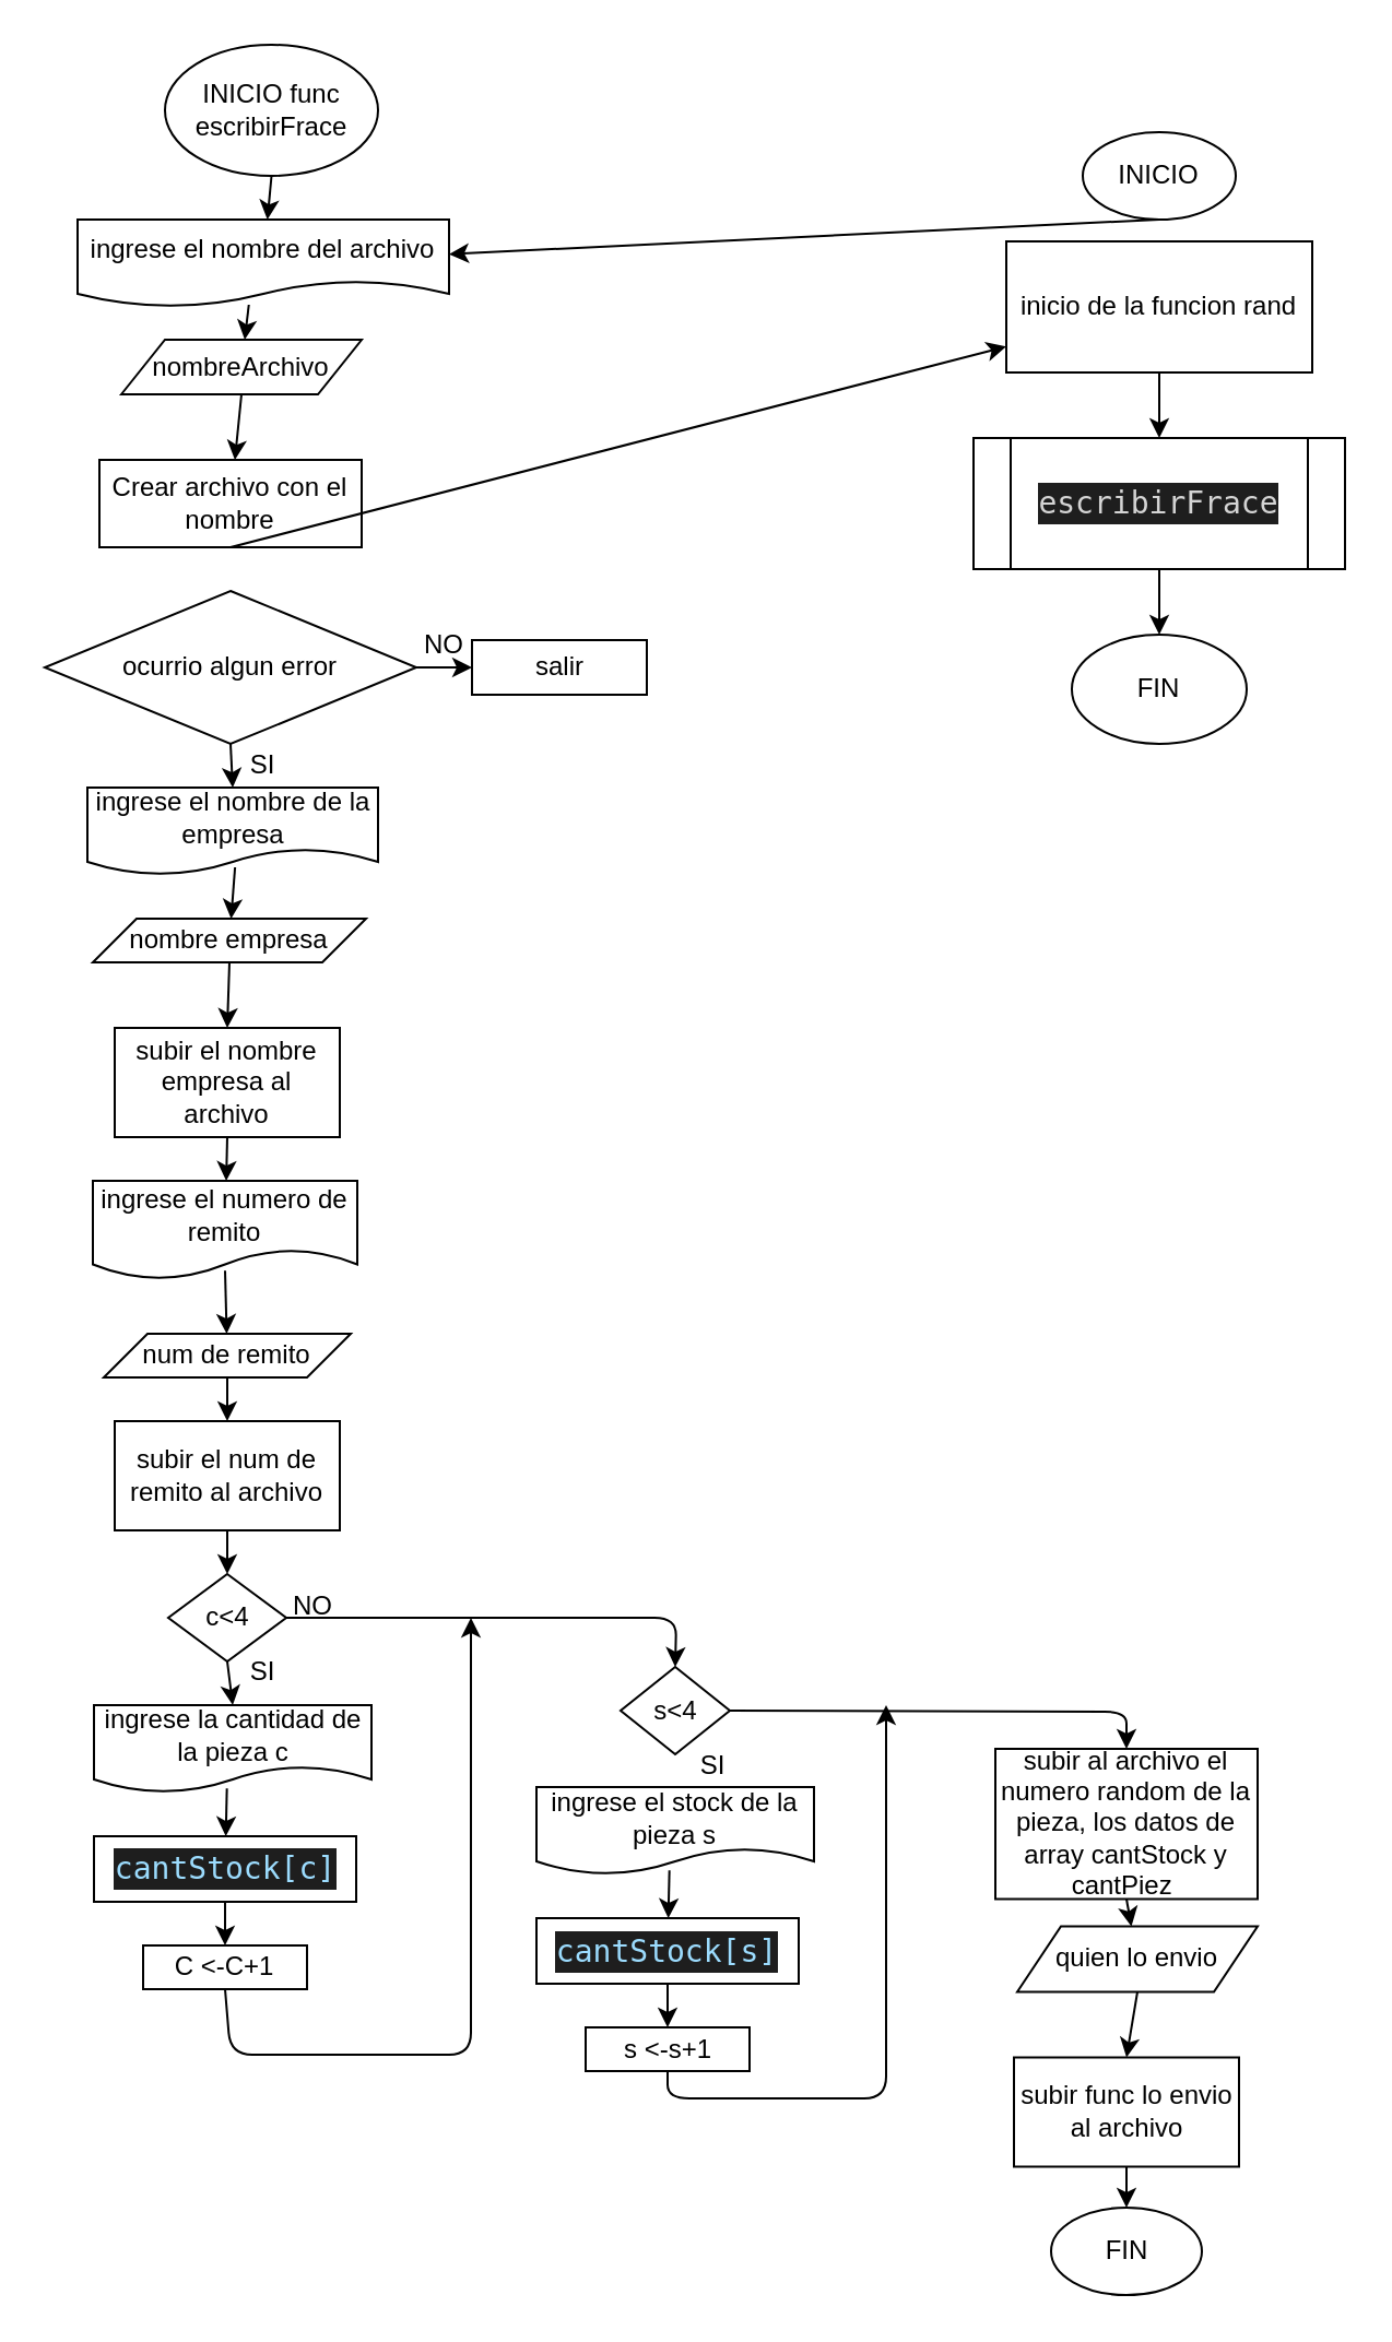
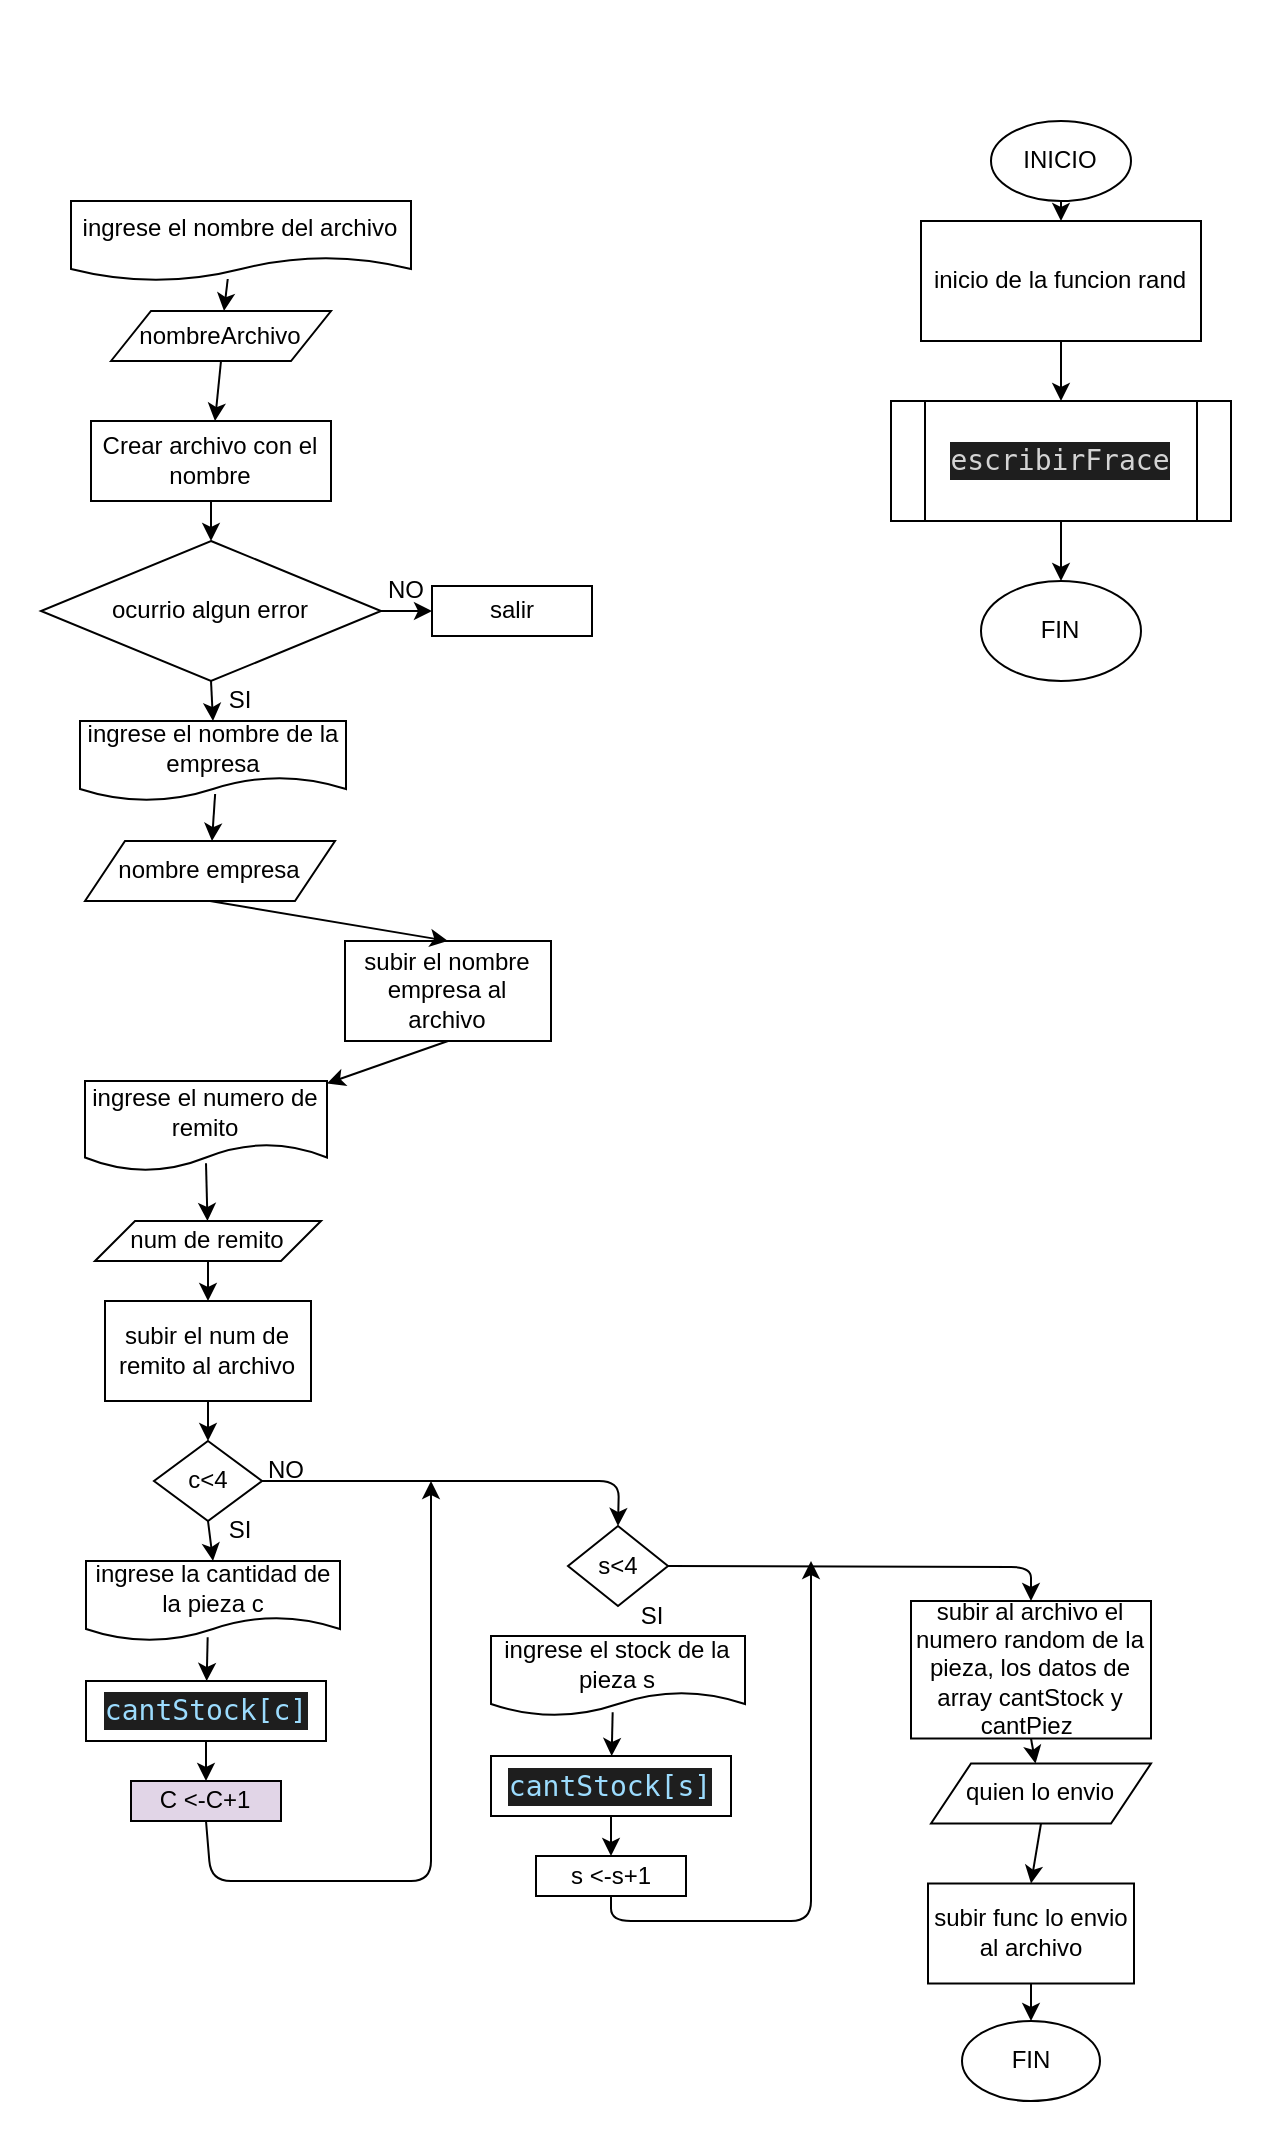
- <mxCell id="9" value="INICIO func&lt;br&gt;escribirFrace" style="ellipse;whiteSpace=wrap;html=1;" vertex="1" parent="1"><mxGeometry x="75" y="20" width="97.5" height="60" as="geometry" /></mxCell>
- <mxCell id="33" value="" style="endArrow=classic;html=1;exitX=0.5;exitY=1;exitDx=0;exitDy=0;" edge="1" parent="1" source="9" target="31"><mxGeometry width="50" height="50" relative="1" as="geometry"><mxPoint x="205" y="80" as="sourcePoint" /><mxPoint x="255" y="30" as="targetPoint" /></mxGeometry></mxCell>
- <mxCell id="6" value="" style="endArrow=classic;html=1;exitX=0.5;exitY=1;exitDx=0;exitDy=0;" edge="1" parent="1" source="2" target="31"><mxGeometry width="50" height="50" relative="1" as="geometry"><mxPoint x="610" y="110" as="sourcePoint" /><mxPoint x="660" y="60" as="targetPoint" /></mxGeometry></mxCell>
+ <mxCell id="6" value="" style="endArrow=classic;html=1;exitX=0.5;exitY=1;exitDx=0;exitDy=0;" edge="1" parent="1" source="2" target="5"><mxGeometry width="50" height="50" relative="1" as="geometry"><mxPoint x="610" y="110" as="sourcePoint" /><mxPoint x="660" y="60" as="targetPoint" /></mxGeometry></mxCell>
- <mxCell id="15" value="" style="endArrow=classic;html=1;exitX=0.5;exitY=1;exitDx=0;exitDy=0;" edge="1" parent="1" source="14" target="5"><mxGeometry width="50" height="50" relative="1" as="geometry"><mxPoint x="170" y="270" as="sourcePoint" /><mxPoint x="220" y="220" as="targetPoint" /></mxGeometry></mxCell>
+ <mxCell id="15" value="" style="endArrow=classic;html=1;exitX=0.5;exitY=1;exitDx=0;exitDy=0;entryX=0.5;entryY=0;entryDx=0;entryDy=0;" edge="1" parent="1" source="14" target="11"><mxGeometry width="50" height="50" relative="1" as="geometry"><mxPoint x="170" y="270" as="sourcePoint" /><mxPoint x="220" y="220" as="targetPoint" /></mxGeometry></mxCell>
- <mxCell id="19" value="nombre empresa" style="shape=parallelogram;perimeter=parallelogramPerimeter;whiteSpace=wrap;html=1;fixedSize=1;" vertex="1" parent="1"><mxGeometry x="42" y="420" width="125" height="20" as="geometry" /></mxCell>
+ <mxCell id="19" value="nombre empresa" style="shape=parallelogram;perimeter=parallelogramPerimeter;whiteSpace=wrap;html=1;fixedSize=1;" vertex="1" parent="1"><mxGeometry x="42" y="420" width="125" height="30" as="geometry" /></mxCell>
- <mxCell id="21" value="subir el nombre empresa al archivo" style="rounded=0;whiteSpace=wrap;html=1;" vertex="1" parent="1"><mxGeometry x="52" y="470" width="103" height="50" as="geometry" /></mxCell>
+ <mxCell id="21" value="subir el nombre empresa al archivo" style="rounded=0;whiteSpace=wrap;html=1;" vertex="1" parent="1"><mxGeometry x="172" y="470" width="103" height="50" as="geometry" /></mxCell>
- <mxCell id="45" value="C &amp;lt;-C+1" style="rounded=0;whiteSpace=wrap;html=1;" vertex="1" parent="1"><mxGeometry x="65" y="890" width="75" height="20" as="geometry" /></mxCell>
+ <mxCell id="45" value="C &amp;lt;-C+1" style="rounded=0;whiteSpace=wrap;html=1;fillColor=#e1d5e7;" vertex="1" parent="1"><mxGeometry x="65" y="890" width="75" height="20" as="geometry" /></mxCell>
